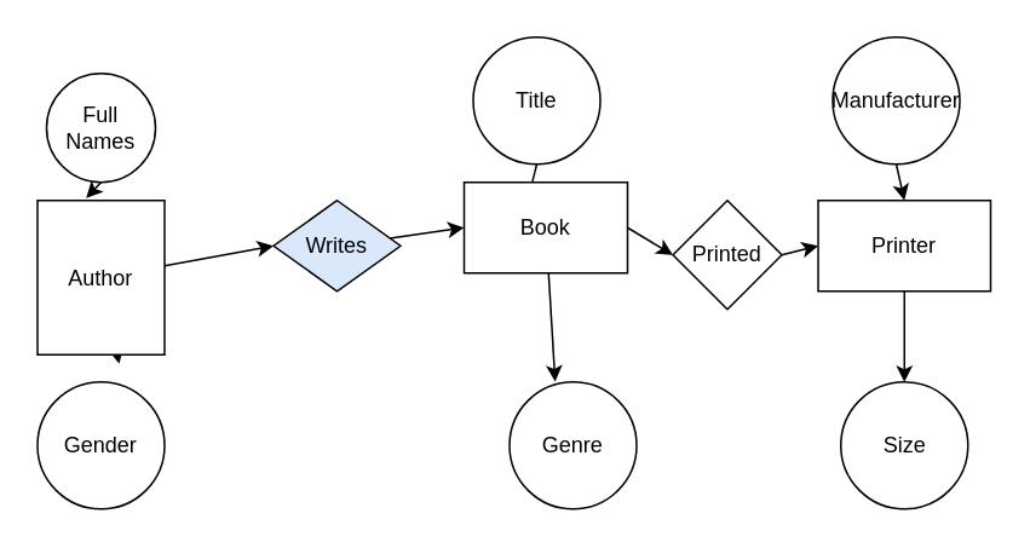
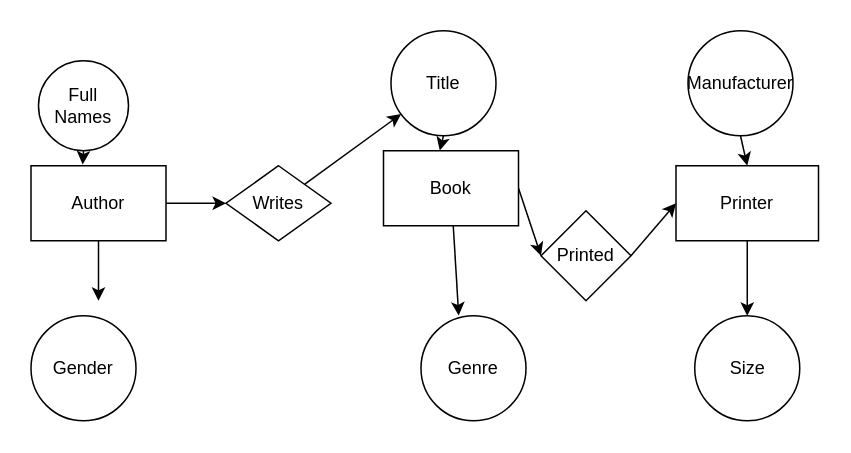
- <mxCell id="18" style="edgeStyle=none;html=1;exitX=0.5;exitY=1;exitDx=0;exitDy=0;entryX=0.417;entryY=-0.002;entryDx=0;entryDy=0;entryPerimeter=0;endArrow=none;" edge="1" parent="1" source="19" target="4"><mxGeometry relative="1" as="geometry" /></mxCell>
+ <mxCell id="18" style="edgeStyle=none;html=1;exitX=0.5;exitY=1;exitDx=0;exitDy=0;entryX=0.417;entryY=-0.002;entryDx=0;entryDy=0;entryPerimeter=0;" edge="1" parent="1" source="19" target="4"><mxGeometry relative="1" as="geometry" /></mxCell>
- <mxCell id="8" style="edgeStyle=none;html=1;entryX=0;entryY=0.5;entryDx=0;entryDy=0;" edge="1" parent="1" source="9" target="4"><mxGeometry relative="1" as="geometry" /></mxCell>
+ <mxCell id="8" style="edgeStyle=none;html=1;" edge="1" parent="1" source="9" target="19"><mxGeometry relative="1" as="geometry" /></mxCell>
- <mxCell id="9" value="Writes" style="rhombus;whiteSpace=wrap;html=1;fillColor=#dae8fc;" vertex="1" parent="1"><mxGeometry x="150" y="110" width="70" height="50" as="geometry" /></mxCell>
+ <mxCell id="9" value="Writes" style="rhombus;whiteSpace=wrap;html=1;" vertex="1" parent="1"><mxGeometry x="150" y="110" width="70" height="50" as="geometry" /></mxCell>
- <mxCell id="13" value="Printed" style="rhombus;whiteSpace=wrap;html=1;" vertex="1" parent="1"><mxGeometry x="370" y="110" width="60" height="60" as="geometry" /></mxCell>
+ <mxCell id="13" value="Printed" style="rhombus;whiteSpace=wrap;html=1;" vertex="1" parent="1"><mxGeometry x="360" y="140" width="60" height="60" as="geometry" /></mxCell>
- <mxCell id="7" value="Author" style="rounded=0;whiteSpace=wrap;html=1;" vertex="1" parent="1"><mxGeometry x="20" y="110" width="70" height="85" as="geometry" /></mxCell>
+ <mxCell id="7" value="Author" style="rounded=0;whiteSpace=wrap;html=1;" vertex="1" parent="1"><mxGeometry x="20" y="110" width="90" height="50" as="geometry" /></mxCell>
